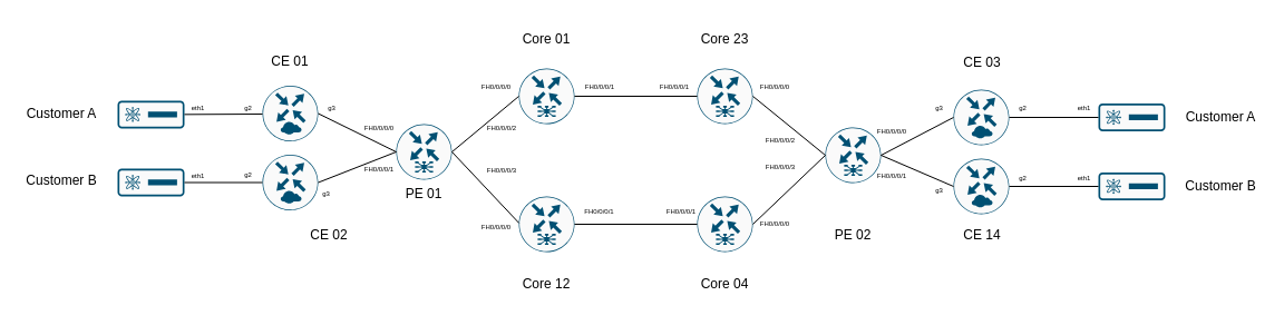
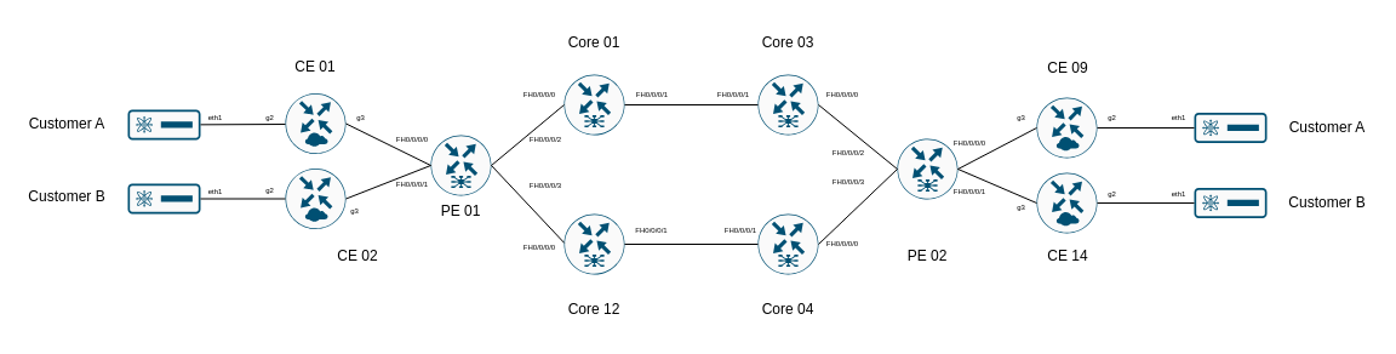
- <mxCell id="41" value="Core 23" style="text;html=1;strokeColor=none;fillColor=none;align=center;verticalAlign=middle;whiteSpace=wrap;rounded=0;" parent="1" vertex="1"><mxGeometry x="615" y="20" width="70" height="30" as="geometry" /></mxCell>
+ <mxCell id="41" value="Core 03" style="text;html=1;strokeColor=none;fillColor=none;align=center;verticalAlign=middle;whiteSpace=wrap;rounded=0;" parent="1" vertex="1"><mxGeometry x="615" y="20" width="70" height="30" as="geometry" /></mxCell>
- <mxCell id="38" value="CE 03" style="text;html=1;strokeColor=none;fillColor=none;align=center;verticalAlign=middle;whiteSpace=wrap;rounded=0;" parent="1" vertex="1"><mxGeometry x="846" y="41" width="70" height="30" as="geometry" /></mxCell>
+ <mxCell id="38" value="CE 09" style="text;html=1;strokeColor=none;fillColor=none;align=center;verticalAlign=middle;whiteSpace=wrap;rounded=0;" parent="1" vertex="1"><mxGeometry x="846" y="41" width="70" height="30" as="geometry" /></mxCell>
